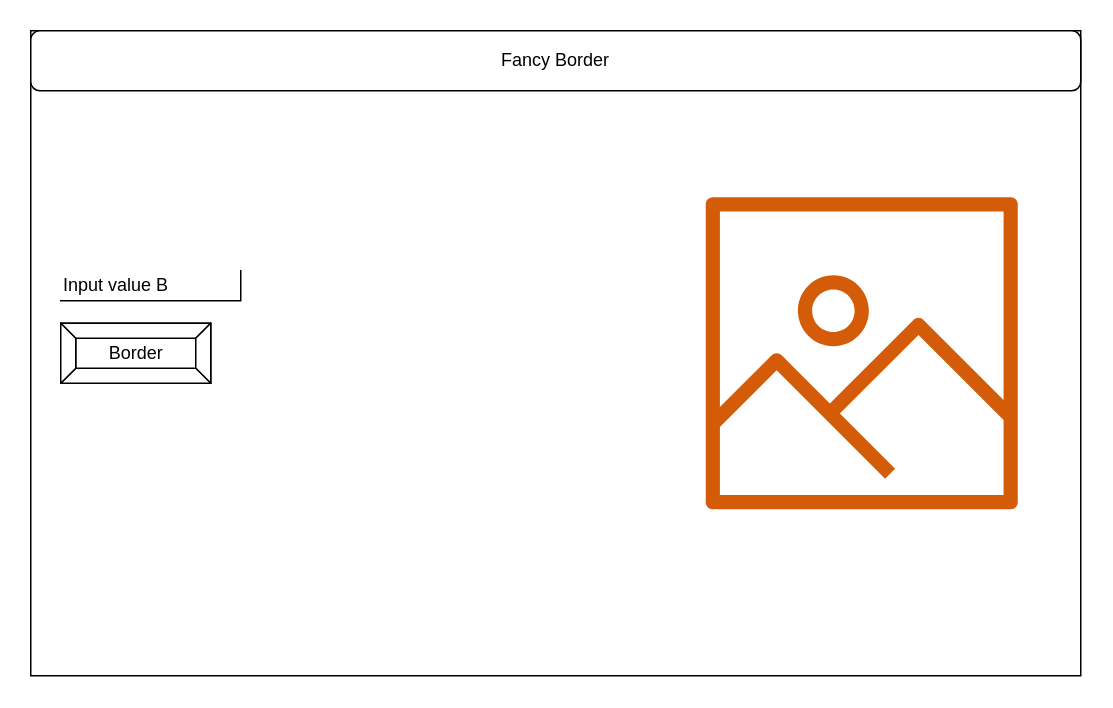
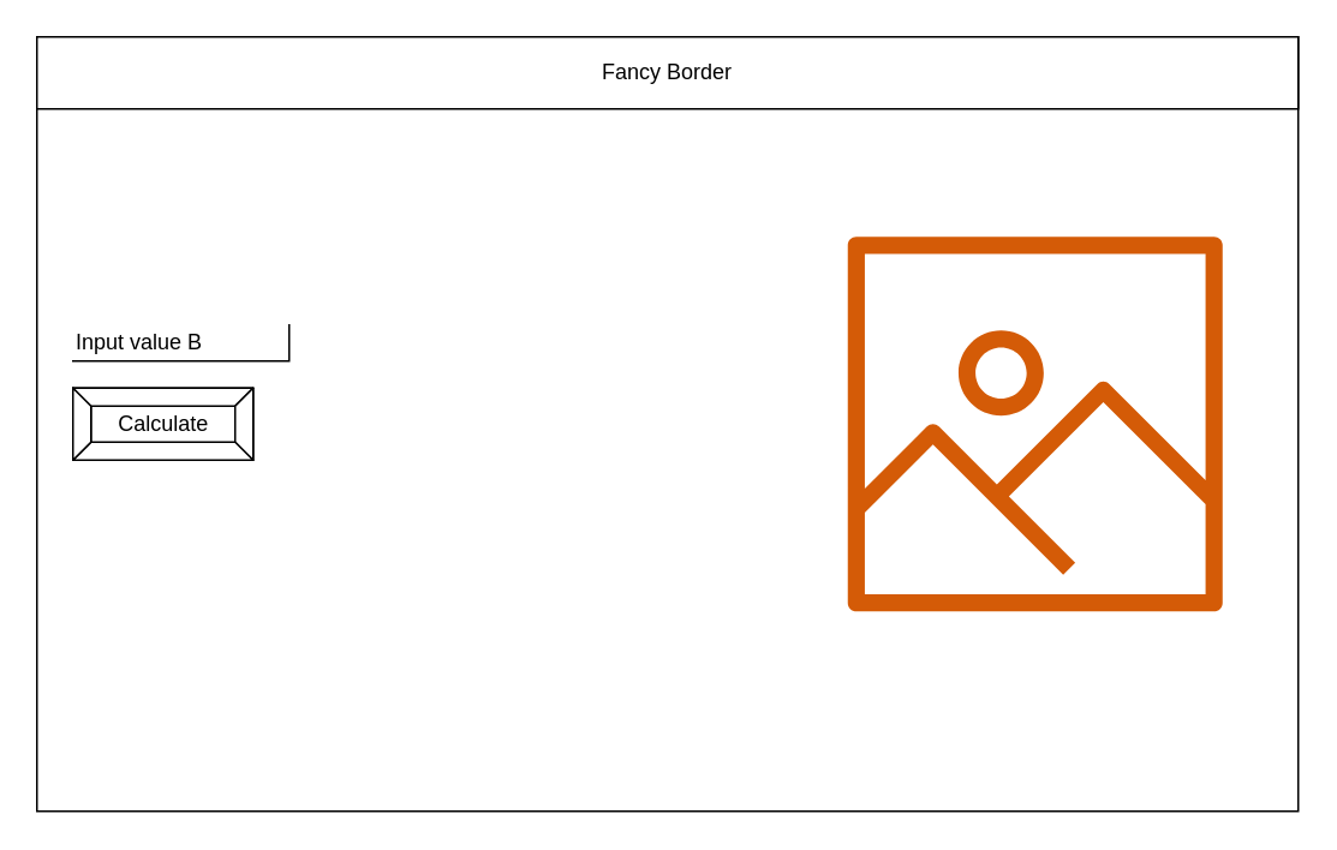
- <mxCell id="3" value="&lt;div&gt;Fancy Border&lt;/div&gt;" style="whiteSpace=wrap;html=1;rounded=1;" vertex="1" parent="1"><mxGeometry x="20" y="20" width="700" height="40" as="geometry" /></mxCell>
+ <mxCell id="3" value="&lt;div&gt;Fancy Border&lt;/div&gt;" style="rounded=0;whiteSpace=wrap;html=1;" vertex="1" parent="1"><mxGeometry x="20" y="20" width="700" height="40" as="geometry" /></mxCell>
- <mxCell id="5" value="Border" style="labelPosition=center;verticalLabelPosition=middle;align=center;html=1;shape=mxgraph.basic.button;dx=10;" vertex="1" parent="1"><mxGeometry x="40" y="215" width="100" height="40" as="geometry" /></mxCell>
+ <mxCell id="5" value="Calculate" style="labelPosition=center;verticalLabelPosition=middle;align=center;html=1;shape=mxgraph.basic.button;dx=10;" vertex="1" parent="1"><mxGeometry x="40" y="215" width="100" height="40" as="geometry" /></mxCell>
